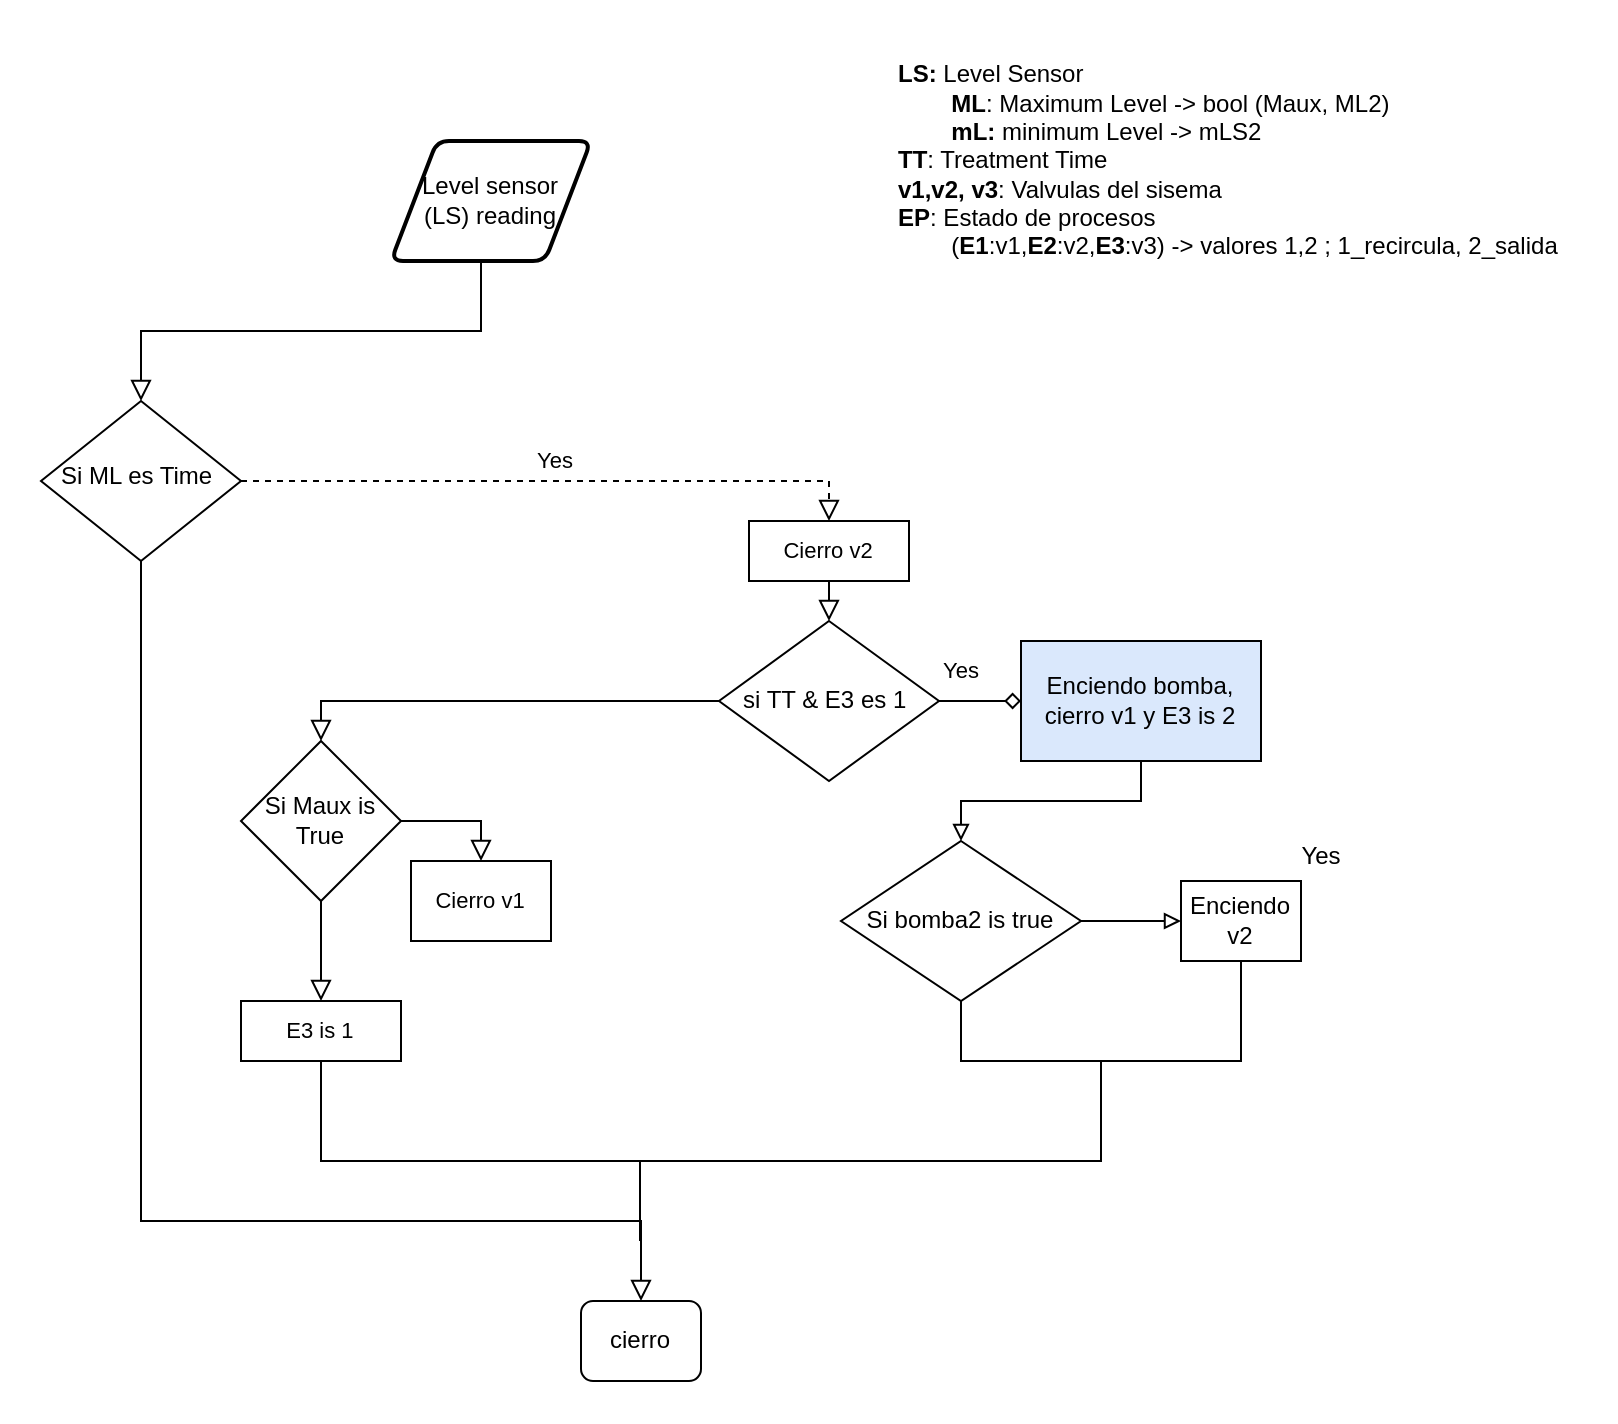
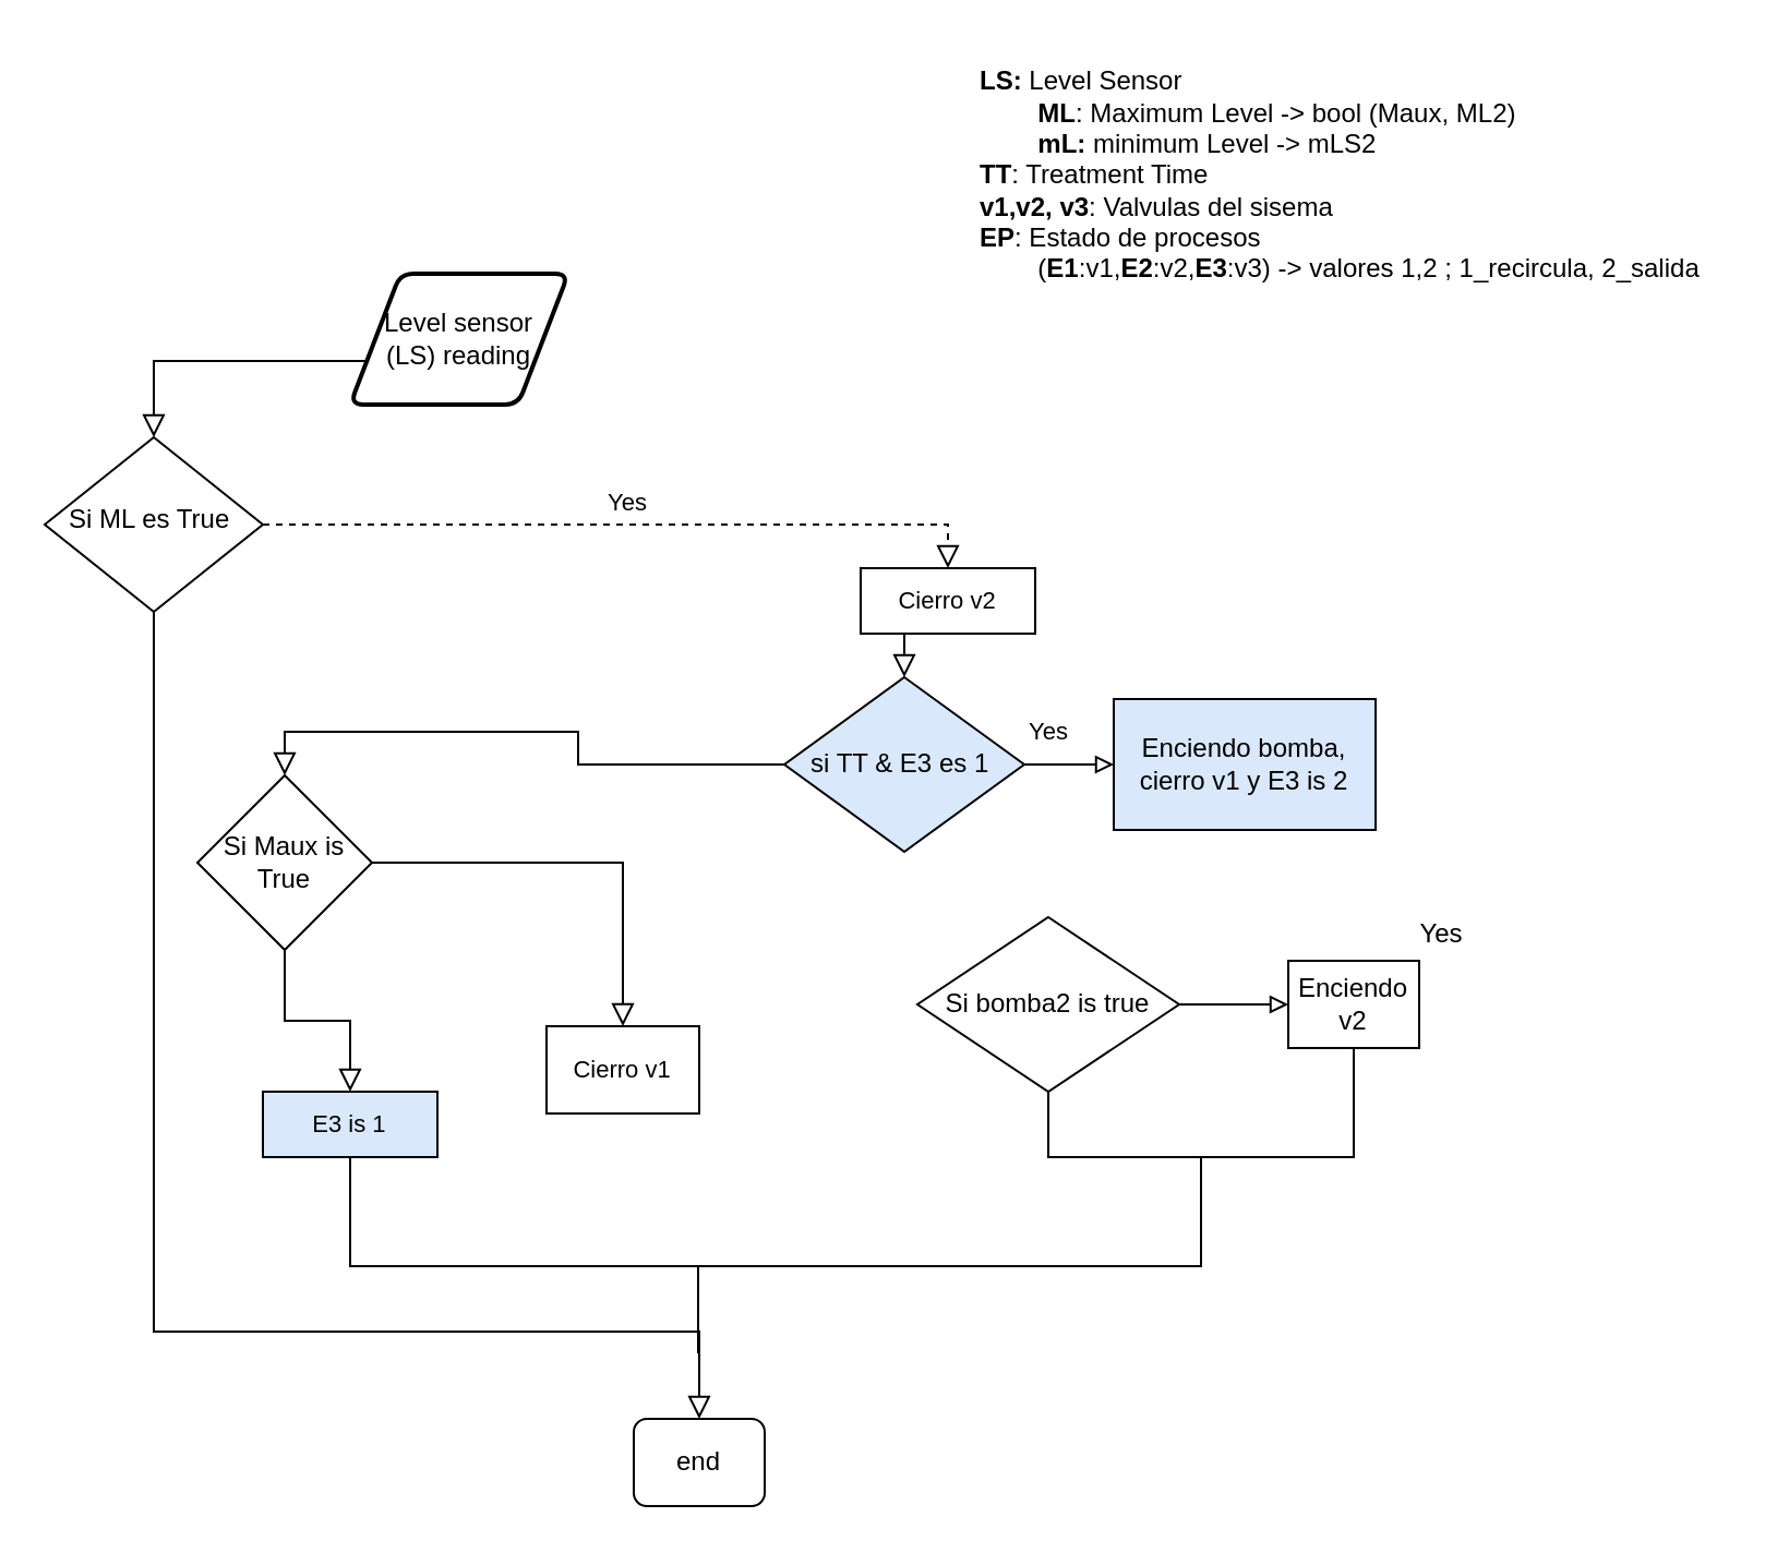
- <mxCell id="6" value="&lt;div&gt;Level sensor &lt;br&gt;&lt;/div&gt;&lt;div&gt;(LS) reading &lt;/div&gt;" style="shape=parallelogram;html=1;strokeWidth=2;perimeter=parallelogramPerimeter;whiteSpace=wrap;rounded=1;arcSize=12;size=0.23;" vertex="1" parent="1"><mxGeometry x="195" y="70" width="100" height="60" as="geometry" /></mxCell>
+ <mxCell id="6" value="&lt;div&gt;Level sensor &lt;br&gt;&lt;/div&gt;&lt;div&gt;(LS) reading &lt;/div&gt;" style="shape=parallelogram;html=1;strokeWidth=2;perimeter=parallelogramPerimeter;whiteSpace=wrap;rounded=1;arcSize=12;size=0.23;" vertex="1" parent="1"><mxGeometry x="160" y="125" width="100" height="60" as="geometry" /></mxCell>
- <mxCell id="4" value="Si ML es Time&amp;nbsp; " style="rhombus;whiteSpace=wrap;html=1;shadow=0;fontFamily=Helvetica;fontSize=12;align=center;strokeWidth=1;spacing=6;spacingTop=-4;" parent="1" vertex="1"><mxGeometry x="20" y="200" width="100" height="80" as="geometry" /></mxCell>
+ <mxCell id="4" value="Si ML es True&amp;nbsp; " style="rhombus;whiteSpace=wrap;html=1;shadow=0;fontFamily=Helvetica;fontSize=12;align=center;strokeWidth=1;spacing=6;spacingTop=-4;" parent="1" vertex="1"><mxGeometry x="20" y="200" width="100" height="80" as="geometry" /></mxCell>
- <mxCell id="8" value="Cierro v2" style="rounded=1;whiteSpace=wrap;html=1;fontSize=11;glass=0;strokeWidth=1;shadow=0;perimeter=rectanglePerimeter;arcSize=0;" parent="1" vertex="1"><mxGeometry x="374" y="260" width="80" height="30" as="geometry" /></mxCell>
+ <mxCell id="8" value="Cierro v2" style="rounded=1;whiteSpace=wrap;html=1;fontSize=11;glass=0;strokeWidth=1;shadow=0;perimeter=rectanglePerimeter;arcSize=0;" parent="1" vertex="1"><mxGeometry x="394" y="260" width="80" height="30" as="geometry" /></mxCell>
- <mxCell id="13" value="si TT &amp;amp; E3 es 1&amp;nbsp; " style="rhombus;whiteSpace=wrap;html=1;" vertex="1" parent="1"><mxGeometry x="359" y="310" width="110" height="80" as="geometry" /></mxCell>
+ <mxCell id="13" value="si TT &amp;amp; E3 es 1&amp;nbsp; " style="rhombus;whiteSpace=wrap;html=1;fillColor=#dae8fc;" vertex="1" parent="1"><mxGeometry x="359" y="310" width="110" height="80" as="geometry" /></mxCell>
- <mxCell id="11" value="" style="edgeStyle=orthogonalEdgeStyle;rounded=0;orthogonalLoop=1;jettySize=auto;html=1;endArrow=diamond;endFill=0;" edge="1" parent="1" source="13" target="15"><mxGeometry relative="1" as="geometry" /></mxCell>
+ <mxCell id="11" value="" style="edgeStyle=orthogonalEdgeStyle;rounded=0;orthogonalLoop=1;jettySize=auto;html=1;endArrow=block;endFill=0;" edge="1" parent="1" source="13" target="15"><mxGeometry relative="1" as="geometry" /></mxCell>
- <mxCell id="14" value="" style="edgeStyle=orthogonalEdgeStyle;rounded=0;orthogonalLoop=1;jettySize=auto;html=1;endArrow=block;endFill=0;" edge="1" parent="1" source="15" target="17"><mxGeometry relative="1" as="geometry" /></mxCell>
- <mxCell id="22" value="Si Maux is True" style="rhombus;whiteSpace=wrap;html=1;" vertex="1" parent="1"><mxGeometry x="120" y="370" width="80" height="80" as="geometry" /></mxCell>
+ <mxCell id="22" value="Si Maux is True" style="rhombus;whiteSpace=wrap;html=1;" vertex="1" parent="1"><mxGeometry x="90" y="355" width="80" height="80" as="geometry" /></mxCell>
- <mxCell id="24" value="Cierro v1" style="whiteSpace=wrap;html=1;fontFamily=Helvetica;fontSize=11;fontColor=default;" vertex="1" parent="1"><mxGeometry x="205" y="430" width="70" height="40" as="geometry" /></mxCell>
+ <mxCell id="24" value="Cierro v1" style="whiteSpace=wrap;html=1;fontFamily=Helvetica;fontSize=11;fontColor=default;" vertex="1" parent="1"><mxGeometry x="250" y="470" width="70" height="40" as="geometry" /></mxCell>
- <mxCell id="25" value="E3 is 1" style="whiteSpace=wrap;html=1;fontFamily=Helvetica;fontSize=11;fontColor=default;" vertex="1" parent="1"><mxGeometry x="120" y="500" width="80" height="30" as="geometry" /></mxCell>
+ <mxCell id="25" value="E3 is 1" style="whiteSpace=wrap;html=1;fontFamily=Helvetica;fontSize=11;fontColor=default;fillColor=#dae8fc;" vertex="1" parent="1"><mxGeometry x="120" y="500" width="80" height="30" as="geometry" /></mxCell>
- <mxCell id="29" value="cierro" style="rounded=1;whiteSpace=wrap;html=1;fontSize=12;glass=0;strokeWidth=1;shadow=0;" vertex="1" parent="1"><mxGeometry x="290" y="650" width="60" height="40" as="geometry" /></mxCell>
+ <mxCell id="29" value="end" style="rounded=1;whiteSpace=wrap;html=1;fontSize=12;glass=0;strokeWidth=1;shadow=0;" vertex="1" parent="1"><mxGeometry x="290" y="650" width="60" height="40" as="geometry" /></mxCell>
